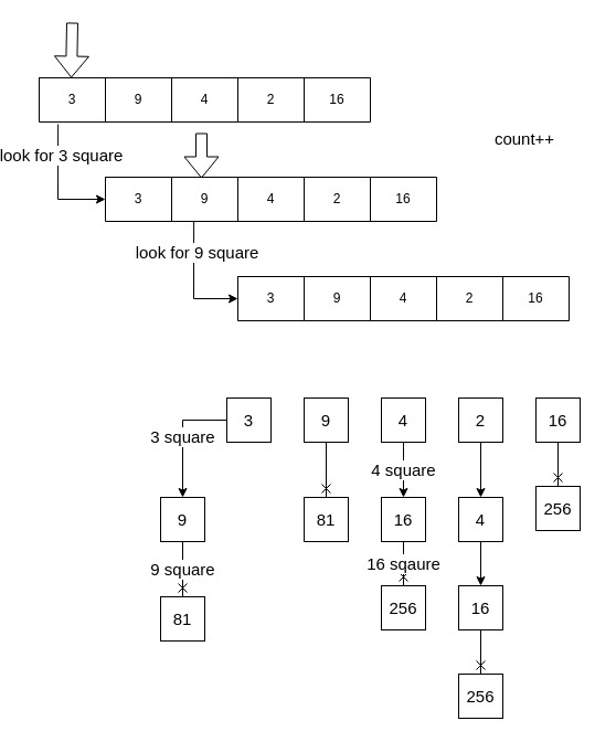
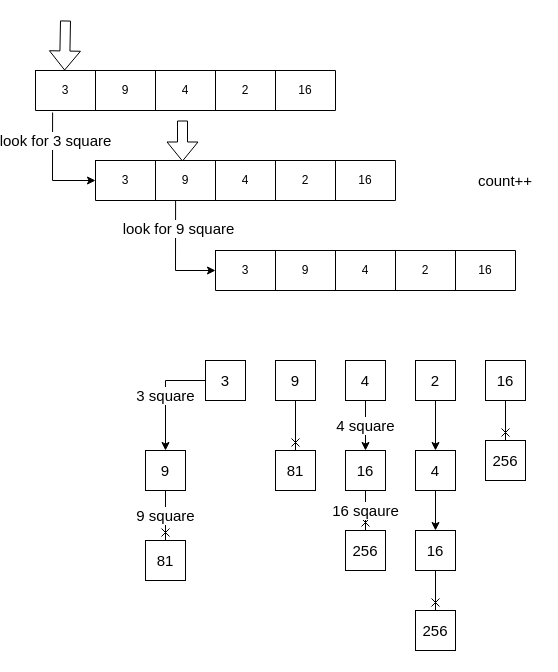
- <mxCell id="27" value="count++" style="text;html=1;strokeColor=none;fillColor=none;align=center;verticalAlign=middle;whiteSpace=wrap;rounded=0;fontSize=15;" vertex="1" parent="1"><mxGeometry x="430" y="110" width="60" height="30" as="geometry" /></mxCell>
+ <mxCell id="27" value="count++" style="text;html=1;strokeColor=none;fillColor=none;align=center;verticalAlign=middle;whiteSpace=wrap;rounded=0;fontSize=15;" vertex="1" parent="1"><mxGeometry x="460" y="165" width="60" height="30" as="geometry" /></mxCell>
